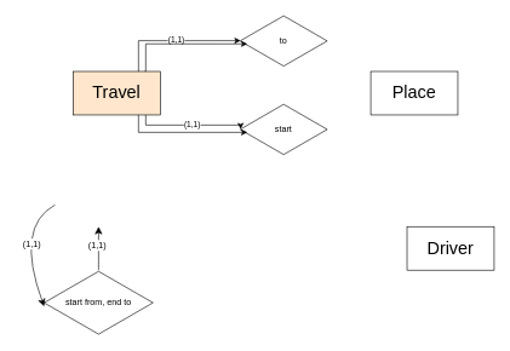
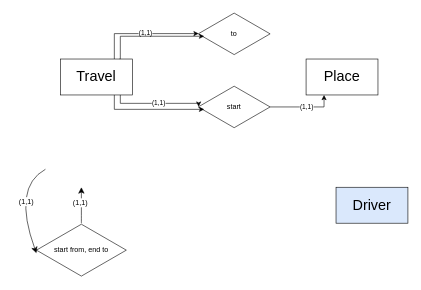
- <mxCell id="8" value="&lt;font style=&quot;font-size: 24px;&quot;&gt;Travel&lt;/font&gt;" style="rounded=0;whiteSpace=wrap;html=1;fillColor=#ffe6cc;" vertex="1" parent="1"><mxGeometry x="100" y="98" width="120" height="60" as="geometry" /></mxCell>
+ <mxCell id="8" value="&lt;font style=&quot;font-size: 24px;&quot;&gt;Travel&lt;/font&gt;" style="rounded=0;whiteSpace=wrap;html=1;" vertex="1" parent="1"><mxGeometry x="100" y="98" width="120" height="60" as="geometry" /></mxCell>
+ <mxCell id="11" style="edgeStyle=orthogonalEdgeStyle;rounded=0;orthogonalLoop=1;jettySize=auto;html=1;entryX=0.25;entryY=1;entryDx=0;entryDy=0;" edge="1" parent="1" source="13" target="9"><mxGeometry relative="1" as="geometry" /></mxCell>
+ <mxCell id="12" value="(1,1)" style="edgeLabel;html=1;align=center;verticalAlign=middle;resizable=0;points=[];" vertex="1" connectable="0" parent="11"><mxGeometry x="0.09" y="1" relative="1" as="geometry"><mxPoint as="offset" /></mxGeometry></mxCell>
- <mxCell id="10" value="&lt;font style=&quot;font-size: 24px;&quot;&gt;Driver&lt;/font&gt;" style="rounded=0;whiteSpace=wrap;html=1;" vertex="1" parent="1"><mxGeometry x="560" y="312" width="120" height="60" as="geometry" /></mxCell>
+ <mxCell id="10" value="&lt;font style=&quot;font-size: 24px;&quot;&gt;Driver&lt;/font&gt;" style="rounded=0;whiteSpace=wrap;html=1;fillColor=#dae8fc;" vertex="1" parent="1"><mxGeometry x="560" y="312" width="120" height="60" as="geometry" /></mxCell>
